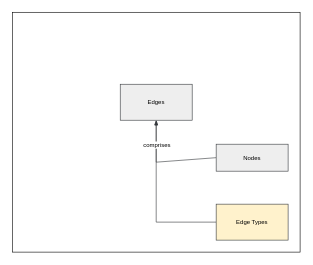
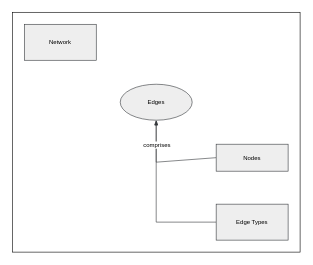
+ <mxCell id="3" value="Network" style="rounded=0;whiteSpace=wrap;html=1;fillColor=#eeeeee;strokeColor=#36393d;fontSize=10;" parent="1" vertex="1"><mxGeometry x="40" y="40" width="120" height="60" as="geometry" /></mxCell>
- <mxCell id="4" value="Edges" style="rounded=0;whiteSpace=wrap;html=1;fillColor=#eeeeee;strokeColor=#36393d;fontSize=10;" parent="1" vertex="1"><mxGeometry x="200" y="140" width="120" height="60" as="geometry" /></mxCell>
+ <mxCell id="4" value="Edges" style="ellipse;whiteSpace=wrap;html=1;fillColor=#eeeeee;strokeColor=#36393d;fontSize=10;" parent="1" vertex="1"><mxGeometry x="200" y="140" width="120" height="60" as="geometry" /></mxCell>
- <mxCell id="9" value="Edge Types" style="rounded=0;whiteSpace=wrap;html=1;fillColor=#fff2cc;strokeColor=#36393d;fontSize=10;" parent="1" vertex="1"><mxGeometry x="360" y="340" width="120" height="60" as="geometry" /></mxCell>
+ <mxCell id="9" value="Edge Types" style="rounded=0;whiteSpace=wrap;html=1;fillColor=#eeeeee;strokeColor=#36393d;fontSize=10;" parent="1" vertex="1"><mxGeometry x="360" y="340" width="120" height="60" as="geometry" /></mxCell>
